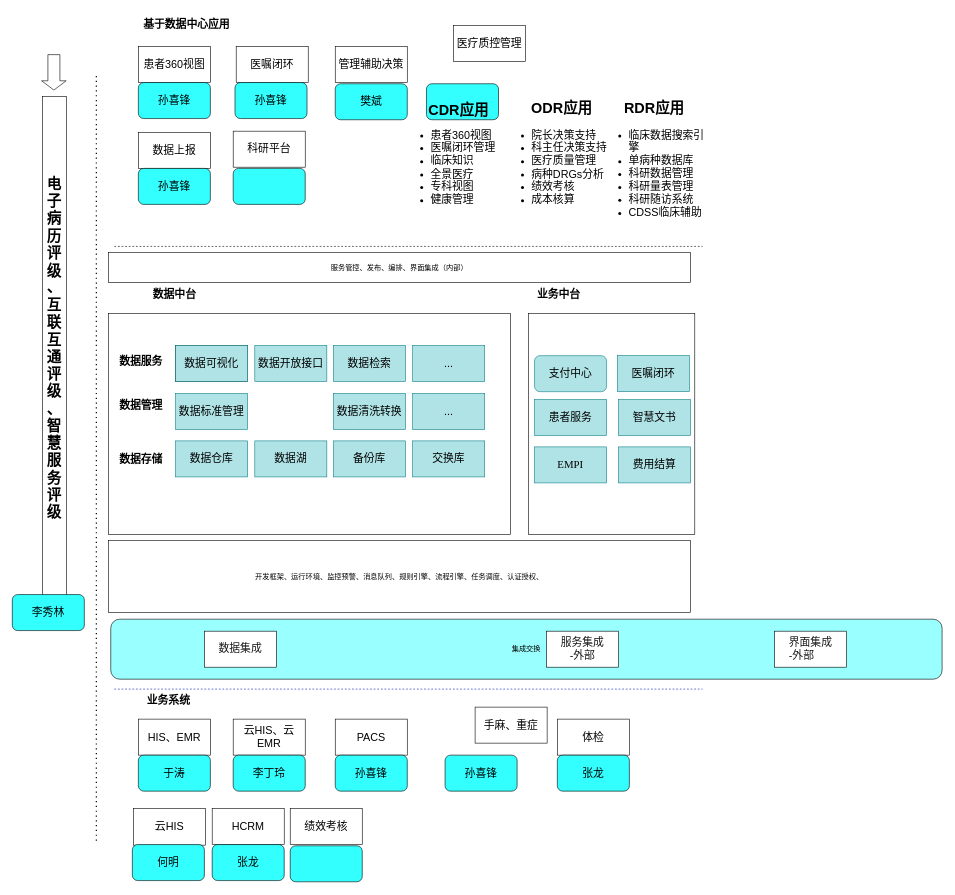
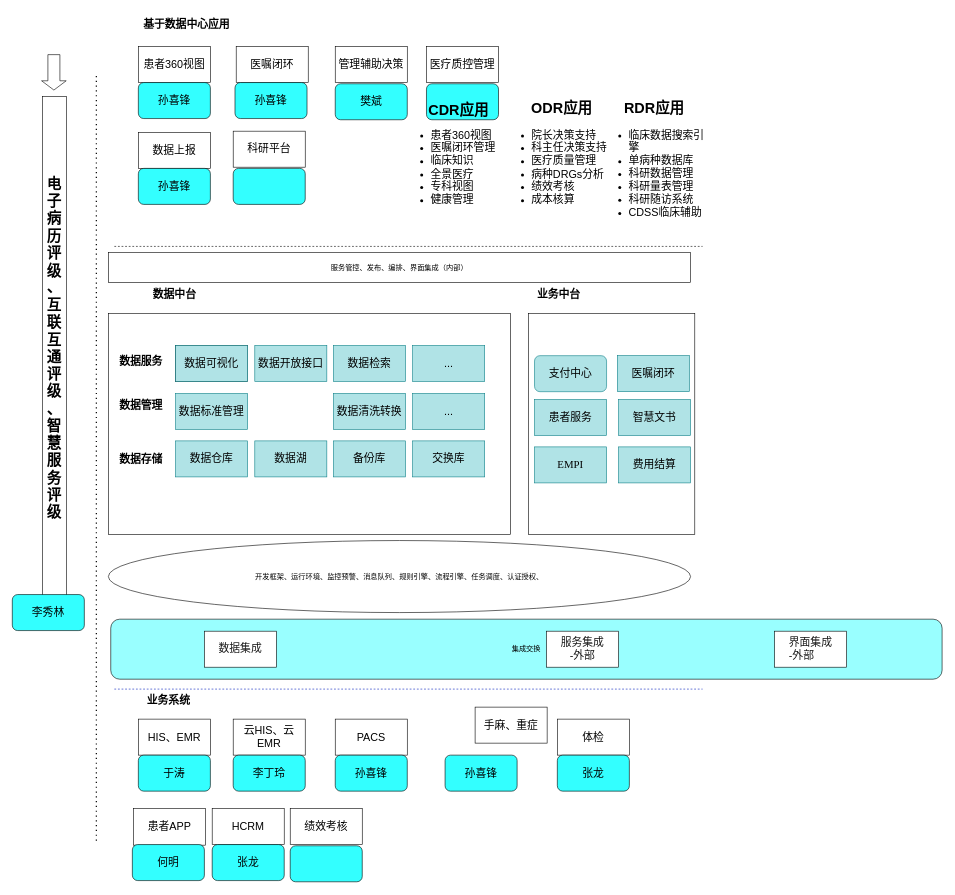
- <mxCell id="41" value="医疗质控管理" style="rounded=0;whiteSpace=wrap;html=1;fontSize=18;" vertex="1" parent="1"><mxGeometry x="755" y="42" width="120" height="60" as="geometry" /></mxCell>
+ <mxCell id="41" value="医疗质控管理" style="rounded=0;whiteSpace=wrap;html=1;fontSize=18;" vertex="1" parent="1"><mxGeometry x="710" y="77" width="120" height="60" as="geometry" /></mxCell>
- <mxCell id="62" value="开发框架、运行环境、监控预警、消息队列、规则引擎、流程引擎、任务调度、认证授权、" style="rounded=0;whiteSpace=wrap;html=1;" vertex="1" parent="1"><mxGeometry x="180" y="900" width="970" height="120" as="geometry" /></mxCell>
+ <mxCell id="62" value="开发框架、运行环境、监控预警、消息队列、规则引擎、流程引擎、任务调度、认证授权、" style="ellipse;whiteSpace=wrap;html=1;" vertex="1" parent="1"><mxGeometry x="180" y="900" width="970" height="120" as="geometry" /></mxCell>
- <mxCell id="45" value="云HIS" style="rounded=0;whiteSpace=wrap;html=1;fontSize=18;" vertex="1" parent="1"><mxGeometry x="222" y="1346.5" width="120" height="61" as="geometry" /></mxCell>
+ <mxCell id="45" value="患者APP" style="rounded=0;whiteSpace=wrap;html=1;fontSize=18;" vertex="1" parent="1"><mxGeometry x="222" y="1346.5" width="120" height="61" as="geometry" /></mxCell>
